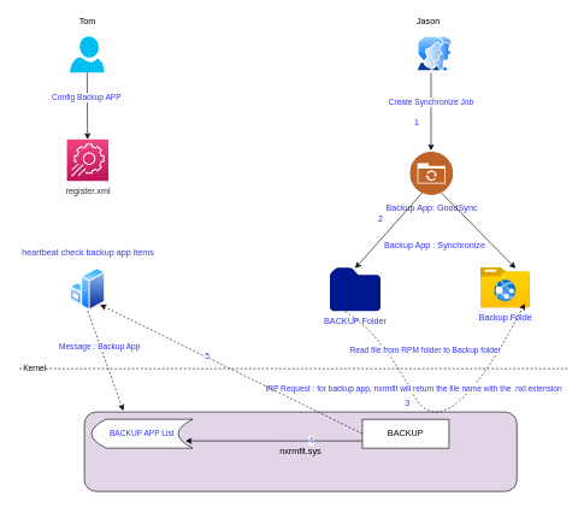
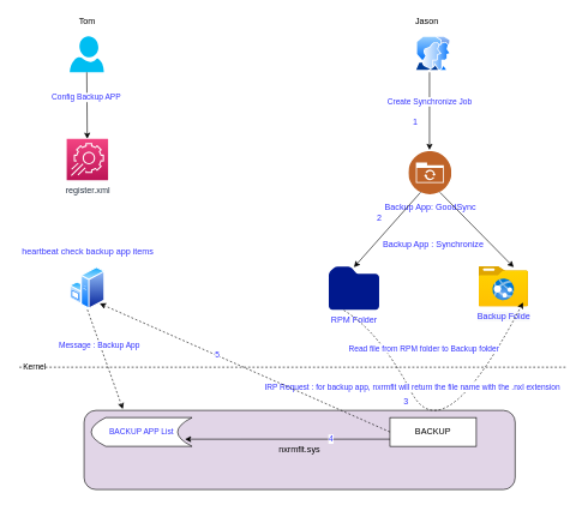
- <mxCell id="6" value="&lt;font color=&quot;#3333ff&quot;&gt;BACKUP Folder&lt;/font&gt;" style="aspect=fixed;pointerEvents=1;shadow=0;dashed=0;html=1;strokeColor=none;labelPosition=center;verticalLabelPosition=bottom;verticalAlign=top;align=center;fillColor=#00188D;shape=mxgraph.mscae.enterprise.folder" vertex="1" parent="1"><mxGeometry x="456" y="370" width="70" height="60.2" as="geometry" /></mxCell>
+ <mxCell id="6" value="&lt;font color=&quot;#3333ff&quot;&gt;RPM Folder&lt;/font&gt;" style="aspect=fixed;pointerEvents=1;shadow=0;dashed=0;html=1;strokeColor=none;labelPosition=center;verticalLabelPosition=bottom;verticalAlign=top;align=center;fillColor=#00188D;shape=mxgraph.mscae.enterprise.folder" vertex="1" parent="1"><mxGeometry x="456" y="370" width="70" height="60.2" as="geometry" /></mxCell>
- <mxCell id="29" value="BACKUP" style="rounded=0;whiteSpace=wrap;html=1;" vertex="1" parent="1"><mxGeometry x="501" y="580" width="120" height="40" as="geometry" /></mxCell>
+ <mxCell id="29" value="BACKUP" style="rounded=0;whiteSpace=wrap;html=1;" vertex="1" parent="1"><mxGeometry x="541" y="580" width="120" height="40" as="geometry" /></mxCell>
